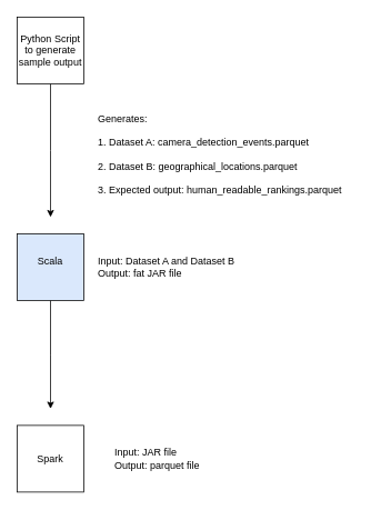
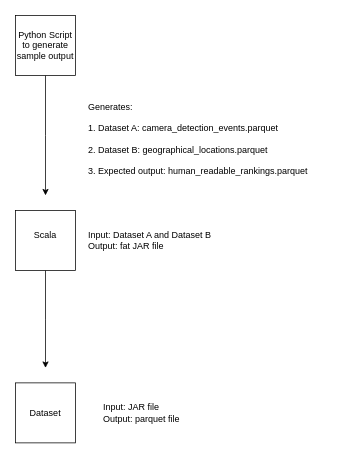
- <mxCell id="6" value="&lt;div&gt;Scala&lt;/div&gt;&lt;div&gt;&lt;br&gt;&lt;/div&gt;" style="whiteSpace=wrap;html=1;aspect=fixed;fillColor=#dae8fc;" vertex="1" parent="1"><mxGeometry x="20" y="280" width="80" height="80" as="geometry" /></mxCell>
+ <mxCell id="6" value="&lt;div&gt;Scala&lt;/div&gt;&lt;div&gt;&lt;br&gt;&lt;/div&gt;" style="whiteSpace=wrap;html=1;aspect=fixed;" vertex="1" parent="1"><mxGeometry x="20" y="280" width="80" height="80" as="geometry" /></mxCell>
- <mxCell id="8" value="Spark" style="whiteSpace=wrap;html=1;aspect=fixed;" vertex="1" parent="1"><mxGeometry x="20" y="510" width="80" height="80" as="geometry" /></mxCell>
+ <mxCell id="8" value="Dataset" style="whiteSpace=wrap;html=1;aspect=fixed;" vertex="1" parent="1"><mxGeometry x="20" y="510" width="80" height="80" as="geometry" /></mxCell>
